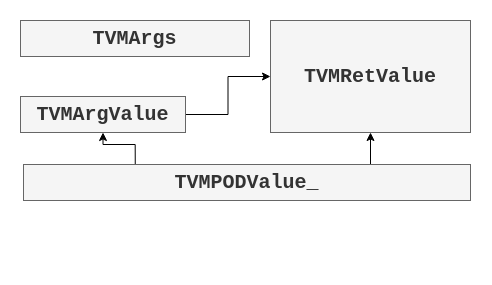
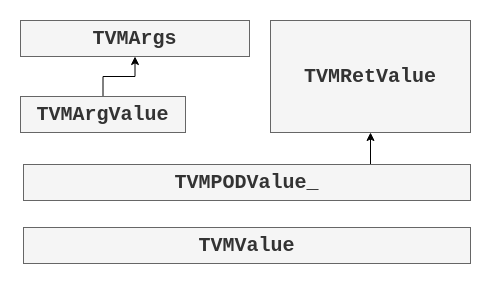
- <mxCell id="7" style="edgeStyle=orthogonalEdgeStyle;rounded=0;orthogonalLoop=1;jettySize=auto;html=1;fontFamily=Courier New;fontSize=20;fontStyle=1;" edge="1" parent="1" source="8" target="9"><mxGeometry relative="1" as="geometry" /></mxCell>
+ <mxCell id="7" style="edgeStyle=orthogonalEdgeStyle;rounded=0;orthogonalLoop=1;jettySize=auto;html=1;entryX=0.5;entryY=1;entryDx=0;entryDy=0;fontFamily=Courier New;fontSize=20;fontStyle=1" edge="1" parent="1" source="8" target="3"><mxGeometry relative="1" as="geometry" /></mxCell>
- <mxCell id="4" style="edgeStyle=orthogonalEdgeStyle;rounded=0;orthogonalLoop=1;jettySize=auto;html=1;entryX=0.5;entryY=1;entryDx=0;entryDy=0;fontFamily=Courier New;fontSize=20;exitX=0.25;exitY=0;exitDx=0;exitDy=0;fontStyle=1" edge="1" parent="1" source="6" target="8"><mxGeometry relative="1" as="geometry" /></mxCell>
+ <mxCell id="2" value="TVMValue" style="rounded=0;whiteSpace=wrap;html=1;fontFamily=Courier New;fontSize=20;fontStyle=1;fillColor=#f5f5f5;fontColor=#333333;strokeColor=#666666;" vertex="1" parent="1"><mxGeometry x="23" y="227" width="447" height="36" as="geometry" /></mxCell>
